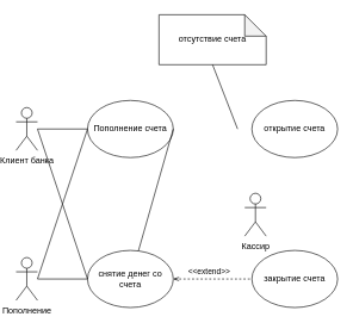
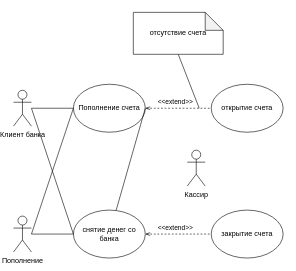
+ <mxCell id="6" value="&amp;lt;&amp;lt;extend&amp;gt;&amp;gt;" style="endArrow=none;dashed=1;html=1;rounded=0;exitX=1;exitY=0.5;exitDx=0;exitDy=0;entryX=0;entryY=0.5;entryDx=0;entryDy=0;strokeWidth=1;targetPerimeterSpacing=0;sourcePerimeterSpacing=0;startArrow=openThin;startFill=0;" edge="1" parent="1" source="3" target="5"><mxGeometry x="-0.091" y="10" width="50" height="50" relative="1" as="geometry"><mxPoint x="240" y="310" as="sourcePoint" /><mxPoint x="290" y="260" as="targetPoint" /><mxPoint as="offset" /></mxGeometry></mxCell>
- <mxCell id="16" value="Кассир" style="shape=umlActor;verticalLabelPosition=bottom;verticalAlign=top;html=1;outlineConnect=0;" vertex="1" parent="1"><mxGeometry x="340" y="270" width="30" height="60" as="geometry" /></mxCell>
+ <mxCell id="16" value="Кассир" style="shape=umlActor;verticalLabelPosition=bottom;verticalAlign=top;html=1;outlineConnect=0;" vertex="1" parent="1"><mxGeometry x="310" y="250" width="30" height="60" as="geometry" /></mxCell>
- <mxCell id="9" value="снятие денег со счета" style="ellipse;whiteSpace=wrap;html=1;" vertex="1" parent="1"><mxGeometry x="120" y="350" width="120" height="80" as="geometry" /></mxCell>
+ <mxCell id="9" value="снятие денег со банка" style="ellipse;whiteSpace=wrap;html=1;" vertex="1" parent="1"><mxGeometry x="120" y="350" width="120" height="80" as="geometry" /></mxCell>
